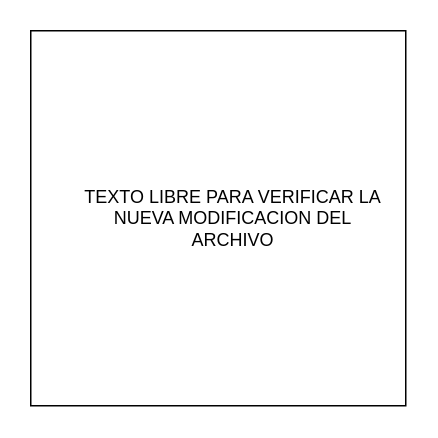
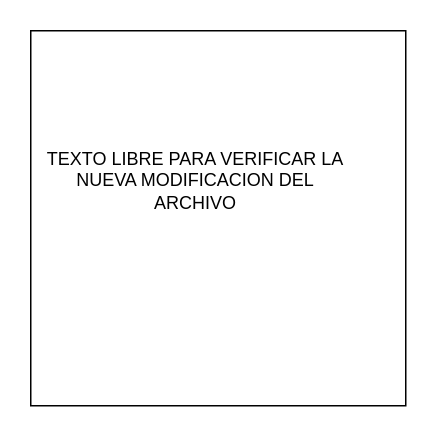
- <mxCell id="3" value="TEXTO LIBRE PARA VERIFICAR LA NUEVA MODIFICACION DEL ARCHIVO" style="text;strokeColor=none;align=center;fillColor=none;html=1;verticalAlign=middle;whiteSpace=wrap;rounded=0;" vertex="1" parent="1"><mxGeometry x="50" y="50" width="210" height="190" as="geometry" /></mxCell>
+ <mxCell id="3" value="TEXTO LIBRE PARA VERIFICAR LA NUEVA MODIFICACION DEL ARCHIVO" style="text;strokeColor=none;align=center;fillColor=none;html=1;verticalAlign=middle;whiteSpace=wrap;rounded=0;" vertex="1" parent="1"><mxGeometry x="25" y="25" width="210" height="190" as="geometry" /></mxCell>
